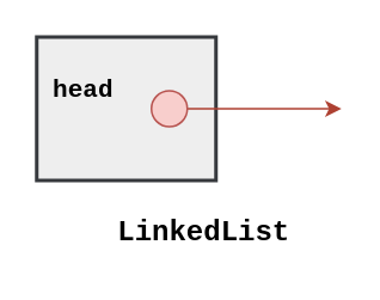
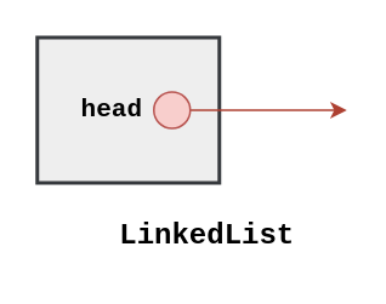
- <mxCell id="6" value="&lt;font style=&quot;font-size: 14px;&quot; face=&quot;Courier New&quot;&gt;&lt;b style=&quot;&quot;&gt;head&lt;/b&gt;&lt;/font&gt;" style="text;html=1;align=right;verticalAlign=middle;whiteSpace=wrap;rounded=0;" vertex="1" parent="1"><mxGeometry x="25" y="40" width="40" height="20" as="geometry" /></mxCell>
+ <mxCell id="6" value="&lt;font style=&quot;font-size: 14px;&quot; face=&quot;Courier New&quot;&gt;&lt;b style=&quot;&quot;&gt;head&lt;/b&gt;&lt;/font&gt;" style="text;html=1;align=right;verticalAlign=middle;whiteSpace=wrap;rounded=0;" vertex="1" parent="1"><mxGeometry x="40" y="50" width="40" height="20" as="geometry" /></mxCell>
